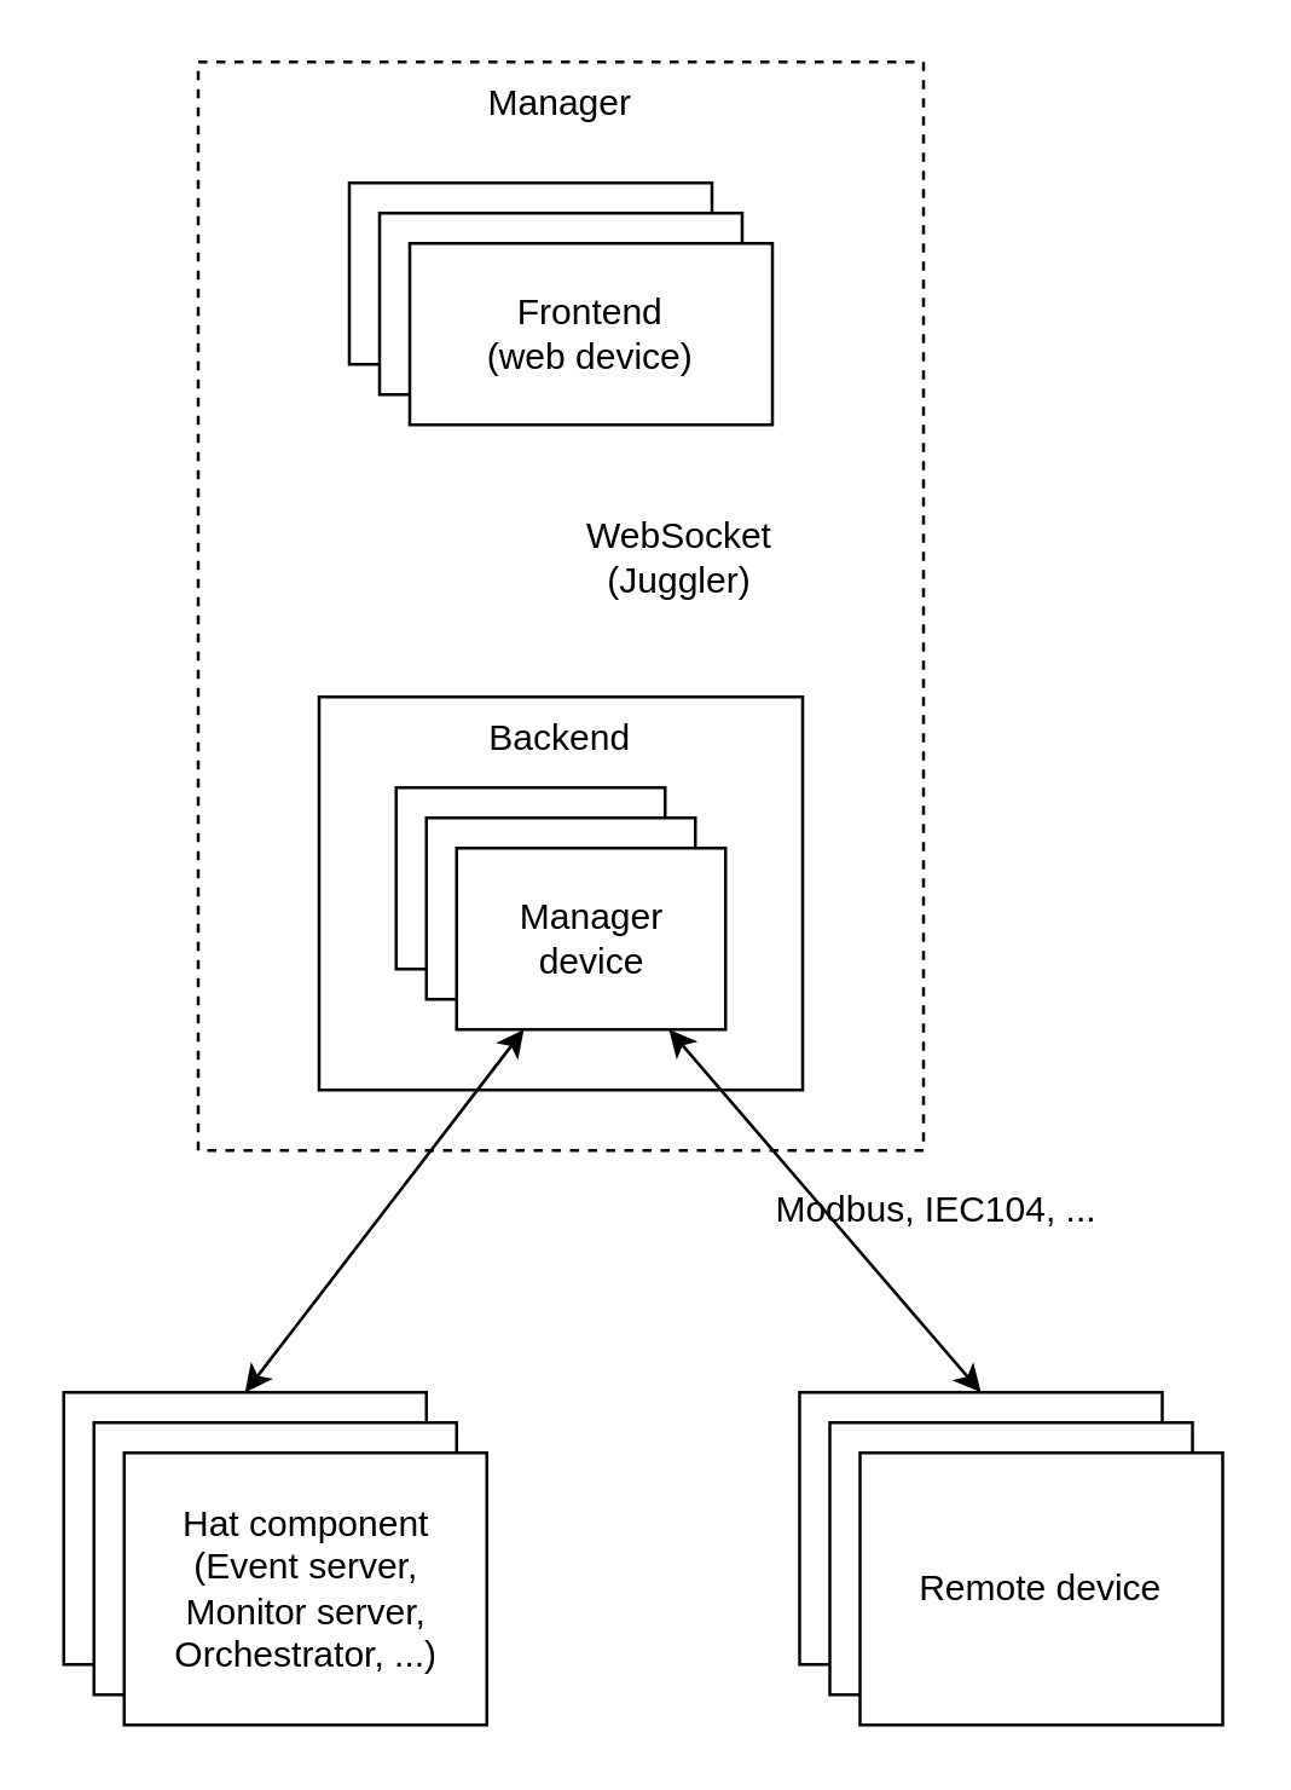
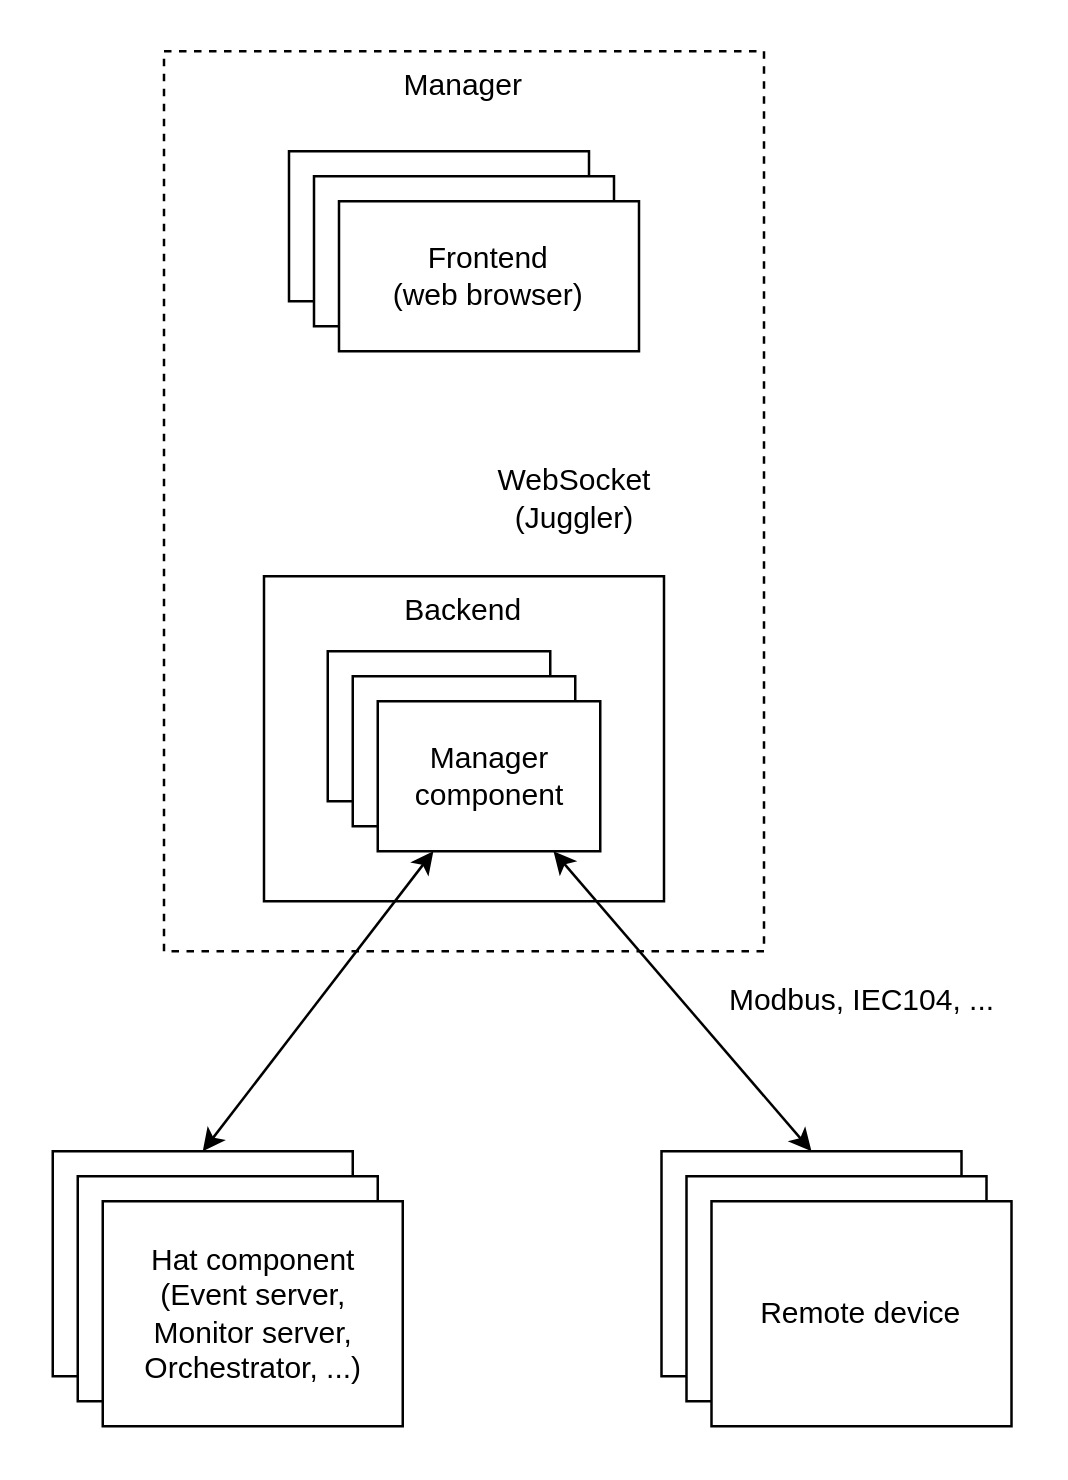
- <mxCell id="6" value="Frontend&lt;br&gt;(web device)" style="rounded=0;whiteSpace=wrap;html=1;" vertex="1" parent="1"><mxGeometry x="135" y="80" width="120" height="60" as="geometry" /></mxCell>
+ <mxCell id="6" value="Frontend&lt;br&gt;(web browser)" style="rounded=0;whiteSpace=wrap;html=1;" vertex="1" parent="1"><mxGeometry x="135" y="80" width="120" height="60" as="geometry" /></mxCell>
- <mxCell id="7" value="WebSocket&lt;br&gt;(Juggler)" style="text;html=1;align=center;verticalAlign=middle;resizable=0;points=[];autosize=1;" vertex="1" parent="1"><mxGeometry x="184" y="169" width="80" height="30" as="geometry" /></mxCell>
+ <mxCell id="7" value="WebSocket&lt;br&gt;(Juggler)" style="text;html=1;align=center;verticalAlign=middle;resizable=0;points=[];autosize=1;" vertex="1" parent="1"><mxGeometry x="189" y="184" width="80" height="30" as="geometry" /></mxCell>
- <mxCell id="11" value="Manager&lt;br&gt;device" style="rounded=0;whiteSpace=wrap;html=1;" vertex="1" parent="1"><mxGeometry x="150.5" y="280" width="89" height="60" as="geometry" /></mxCell>
+ <mxCell id="11" value="Manager&lt;br&gt;component" style="rounded=0;whiteSpace=wrap;html=1;" vertex="1" parent="1"><mxGeometry x="150.5" y="280" width="89" height="60" as="geometry" /></mxCell>
- <mxCell id="19" value="Modbus, IEC104, ..." style="text;html=1;strokeColor=none;fillColor=none;align=center;verticalAlign=middle;whiteSpace=wrap;rounded=0;" vertex="1" parent="1"><mxGeometry x="249" y="390" width="121" height="20" as="geometry" /></mxCell>
+ <mxCell id="19" value="Modbus, IEC104, ..." style="text;html=1;strokeColor=none;fillColor=none;align=center;verticalAlign=middle;whiteSpace=wrap;rounded=0;" vertex="1" parent="1"><mxGeometry x="284" y="390" width="121" height="20" as="geometry" /></mxCell>
